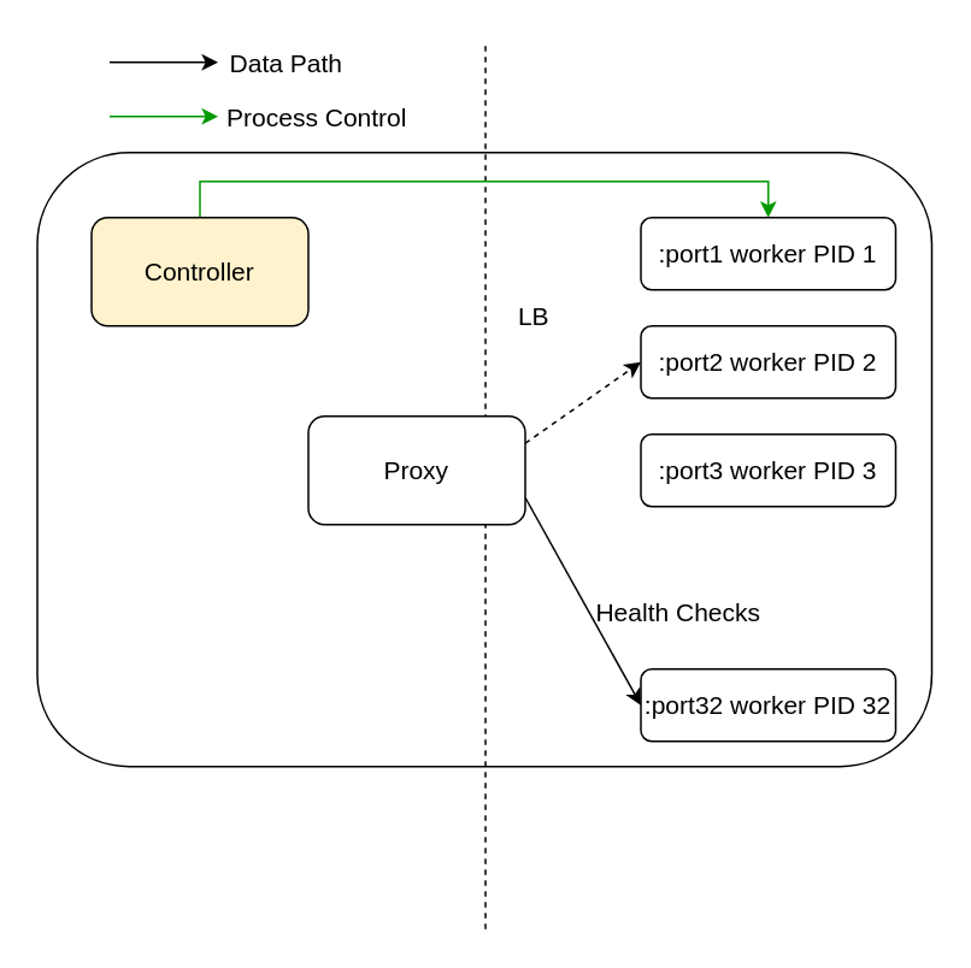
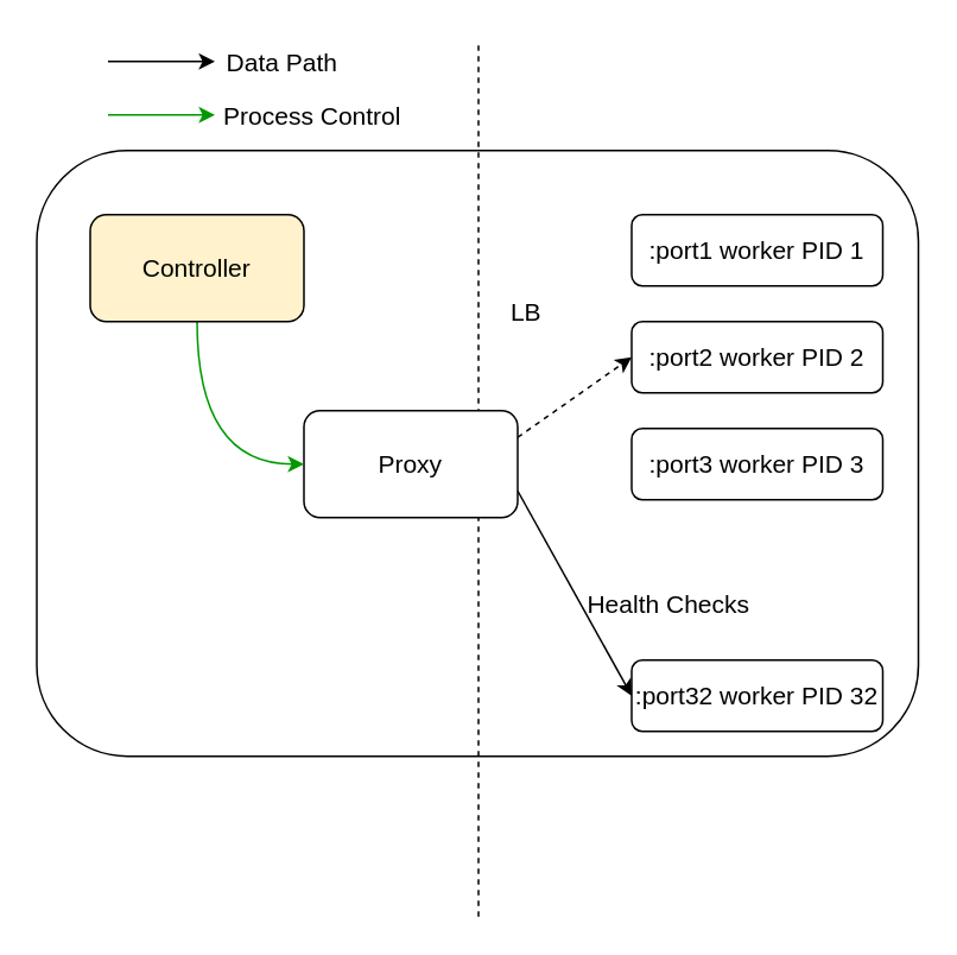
- <mxCell id="12" style="edgeStyle=orthogonalEdgeStyle;rounded=0;orthogonalLoop=1;jettySize=auto;html=1;exitX=0.5;exitY=0;exitDx=0;exitDy=0;entryX=0.5;entryY=0;entryDx=0;entryDy=0;fontSize=14;strokeColor=#009900;" edge="1" parent="1" source="13" target="3"><mxGeometry relative="1" as="geometry" /></mxCell>
+ <mxCell id="11" style="edgeStyle=orthogonalEdgeStyle;rounded=0;orthogonalLoop=1;jettySize=auto;html=1;entryX=0;entryY=0.5;entryDx=0;entryDy=0;fontSize=14;curved=1;strokeColor=#009900;" edge="1" parent="1" source="13" target="10"><mxGeometry relative="1" as="geometry" /></mxCell>
